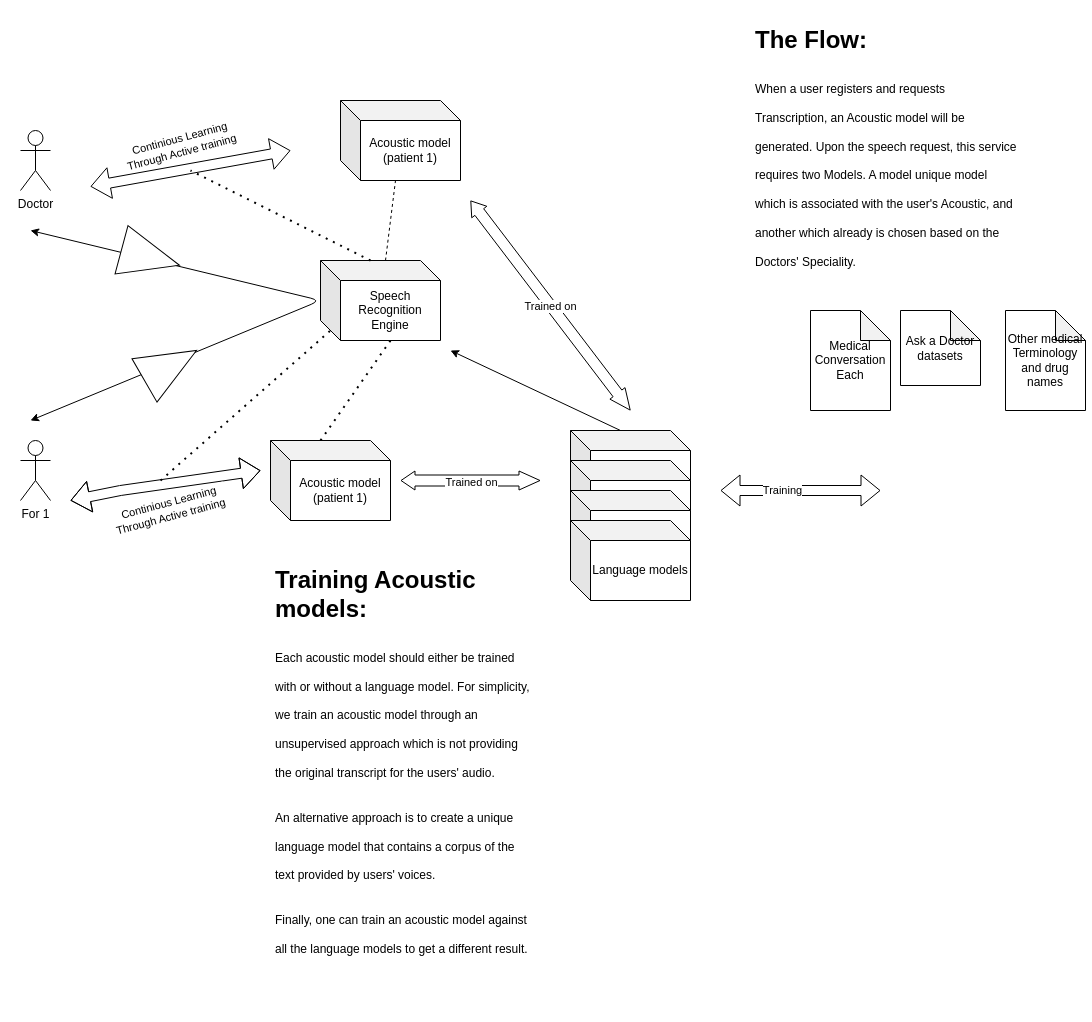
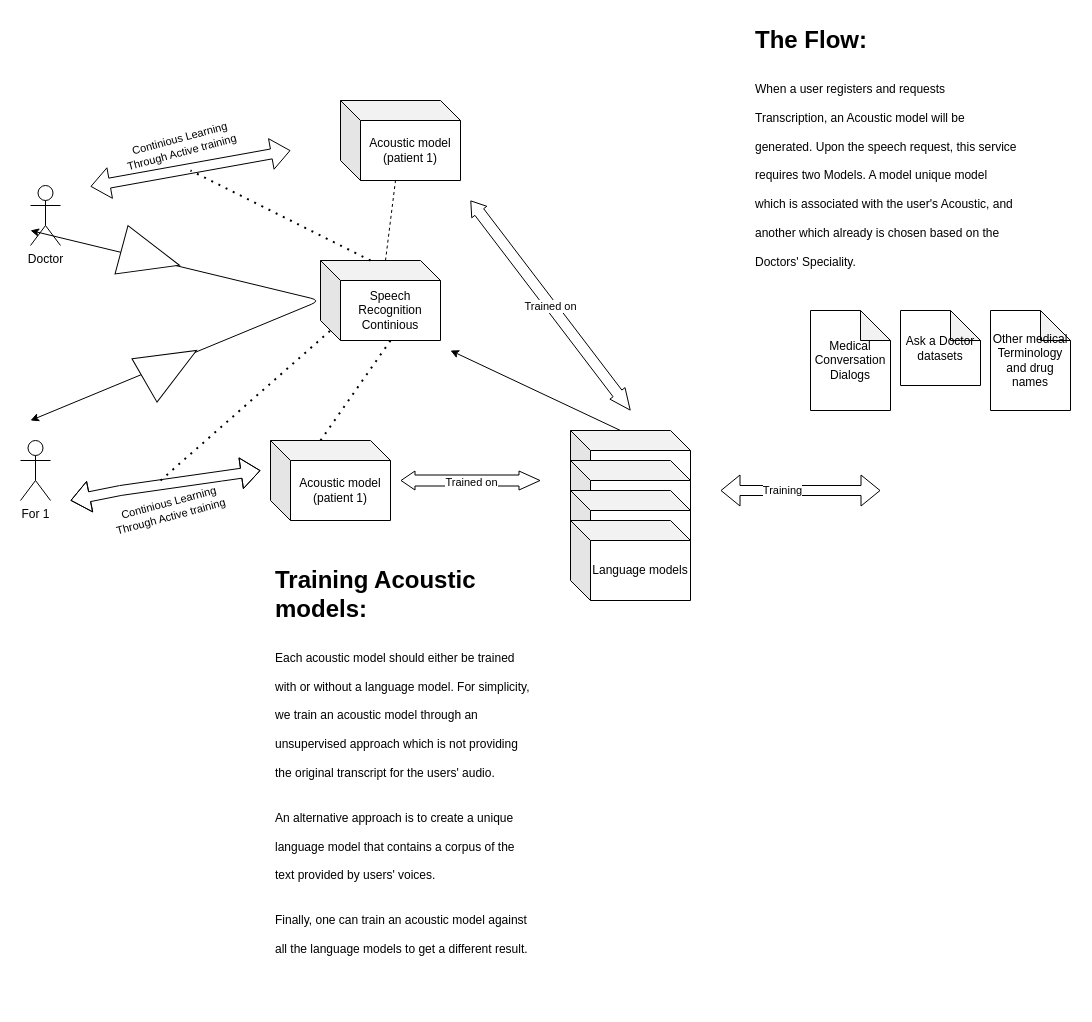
- <mxCell id="4" value="Doctor" style="shape=umlActor;verticalLabelPosition=bottom;verticalAlign=top;html=1;outlineConnect=0;" parent="1" vertex="1"><mxGeometry x="20" y="130" width="30" height="60" as="geometry" /></mxCell>
+ <mxCell id="4" value="Doctor" style="shape=umlActor;verticalLabelPosition=bottom;verticalAlign=top;html=1;outlineConnect=0;" parent="1" vertex="1"><mxGeometry x="30" y="185" width="30" height="60" as="geometry" /></mxCell>
- <mxCell id="5" value="Speech Recognition Engine" style="shape=cube;whiteSpace=wrap;html=1;boundedLbl=1;backgroundOutline=1;darkOpacity=0.05;darkOpacity2=0.1;" parent="1" vertex="1"><mxGeometry x="320" y="260" width="120" height="80" as="geometry" /></mxCell>
+ <mxCell id="5" value="Speech Recognition Continious" style="shape=cube;whiteSpace=wrap;html=1;boundedLbl=1;backgroundOutline=1;darkOpacity=0.05;darkOpacity2=0.1;" parent="1" vertex="1"><mxGeometry x="320" y="260" width="120" height="80" as="geometry" /></mxCell>
- <mxCell id="14" value="Medical Conversation Each" style="shape=note;whiteSpace=wrap;html=1;backgroundOutline=1;darkOpacity=0.05;" parent="1" vertex="1"><mxGeometry x="810" y="310" width="80" height="100" as="geometry" /></mxCell>
+ <mxCell id="14" value="Medical Conversation Dialogs" style="shape=note;whiteSpace=wrap;html=1;backgroundOutline=1;darkOpacity=0.05;" parent="1" vertex="1"><mxGeometry x="810" y="310" width="80" height="100" as="geometry" /></mxCell>
- <mxCell id="16" value="Other medical Terminology and drug names" style="shape=note;whiteSpace=wrap;html=1;backgroundOutline=1;darkOpacity=0.05;" parent="1" vertex="1"><mxGeometry x="1005" y="310" width="80" height="100" as="geometry" /></mxCell>
+ <mxCell id="16" value="Other medical Terminology and drug names" style="shape=note;whiteSpace=wrap;html=1;backgroundOutline=1;darkOpacity=0.05;" parent="1" vertex="1"><mxGeometry x="990" y="310" width="80" height="100" as="geometry" /></mxCell>
